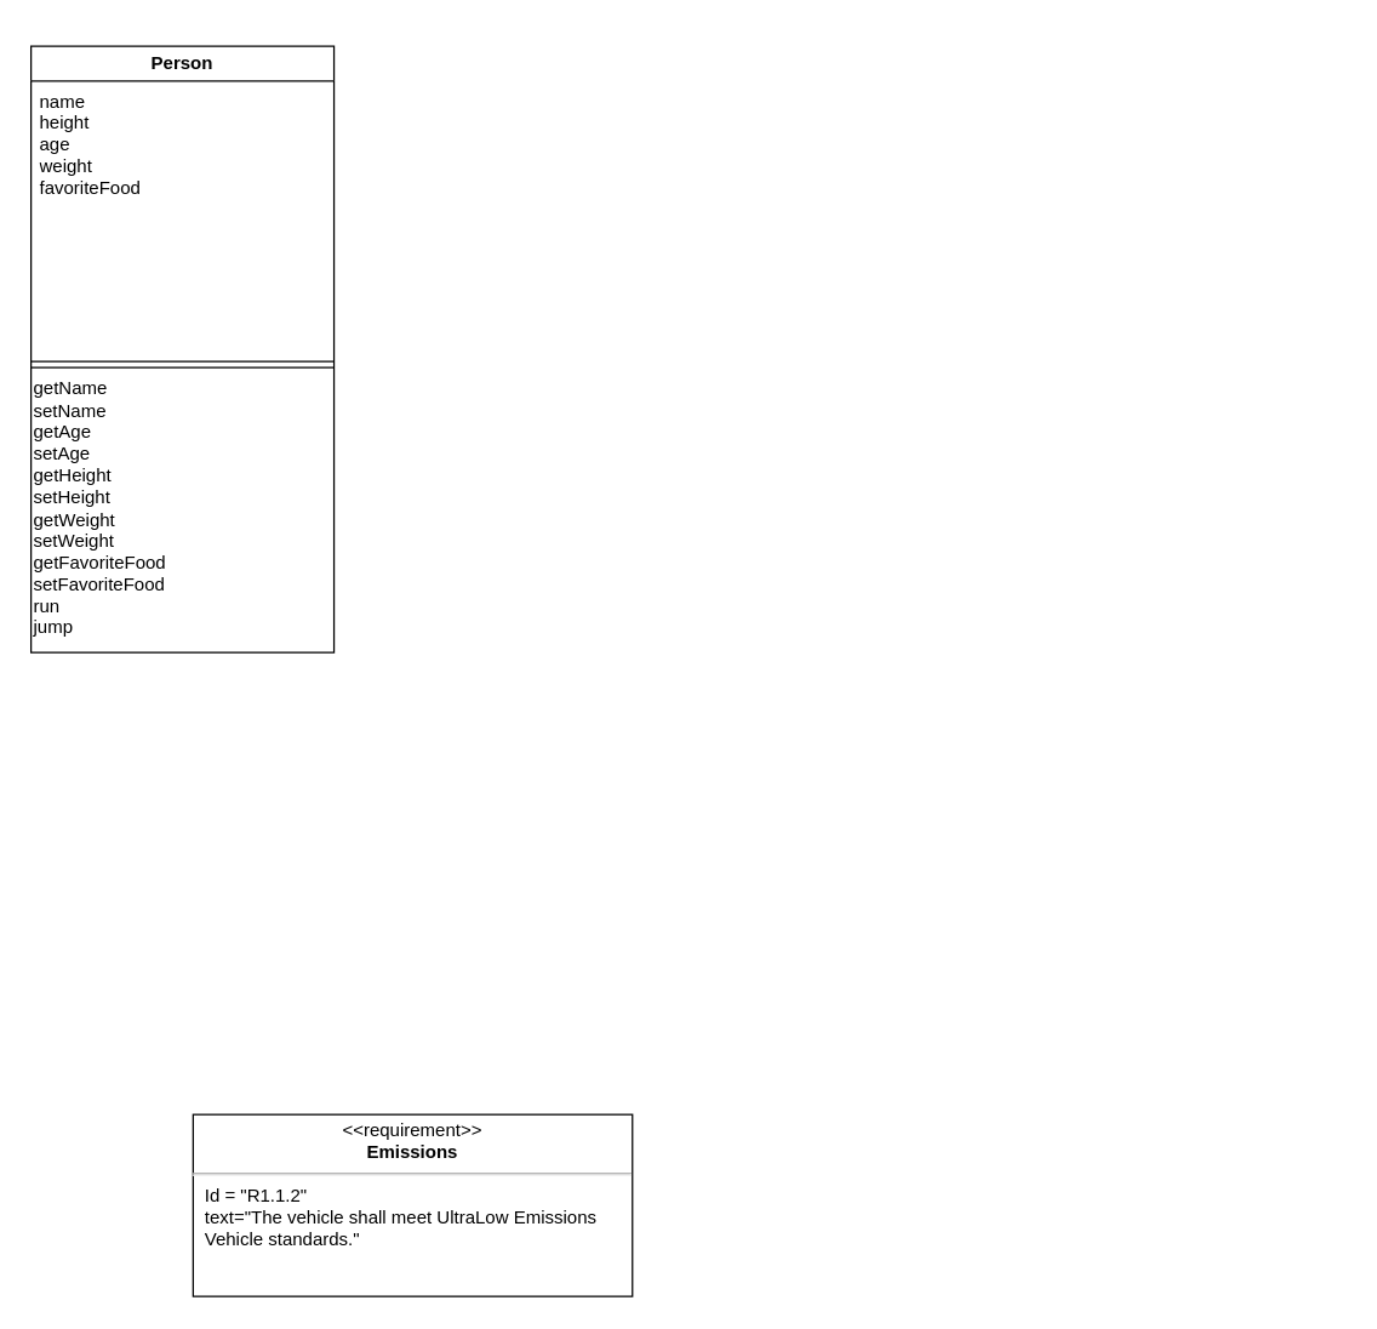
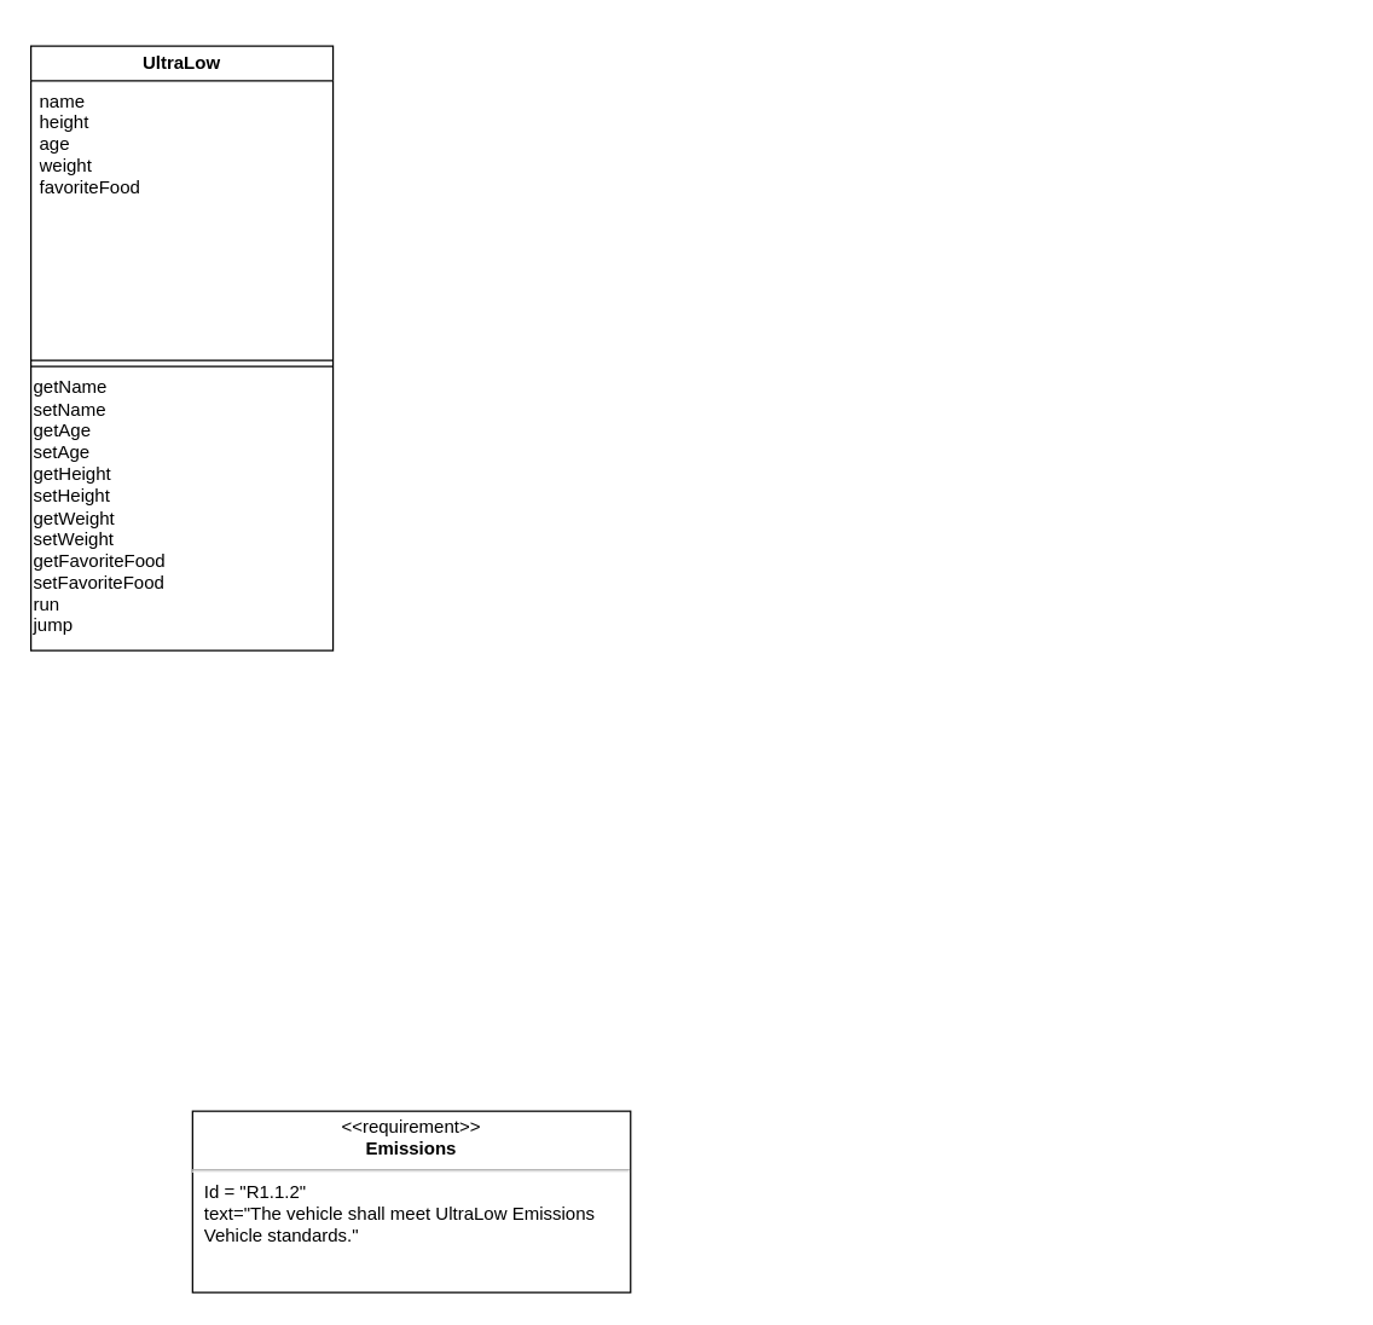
- <mxCell id="8" value="Person" style="swimlane;whiteSpace=wrap;html=1;" vertex="1" parent="1"><mxGeometry x="20" y="30" width="200" height="400" as="geometry" /></mxCell>
+ <mxCell id="8" value="UltraLow" style="swimlane;whiteSpace=wrap;html=1;" vertex="1" parent="1"><mxGeometry x="20" y="30" width="200" height="400" as="geometry" /></mxCell>
